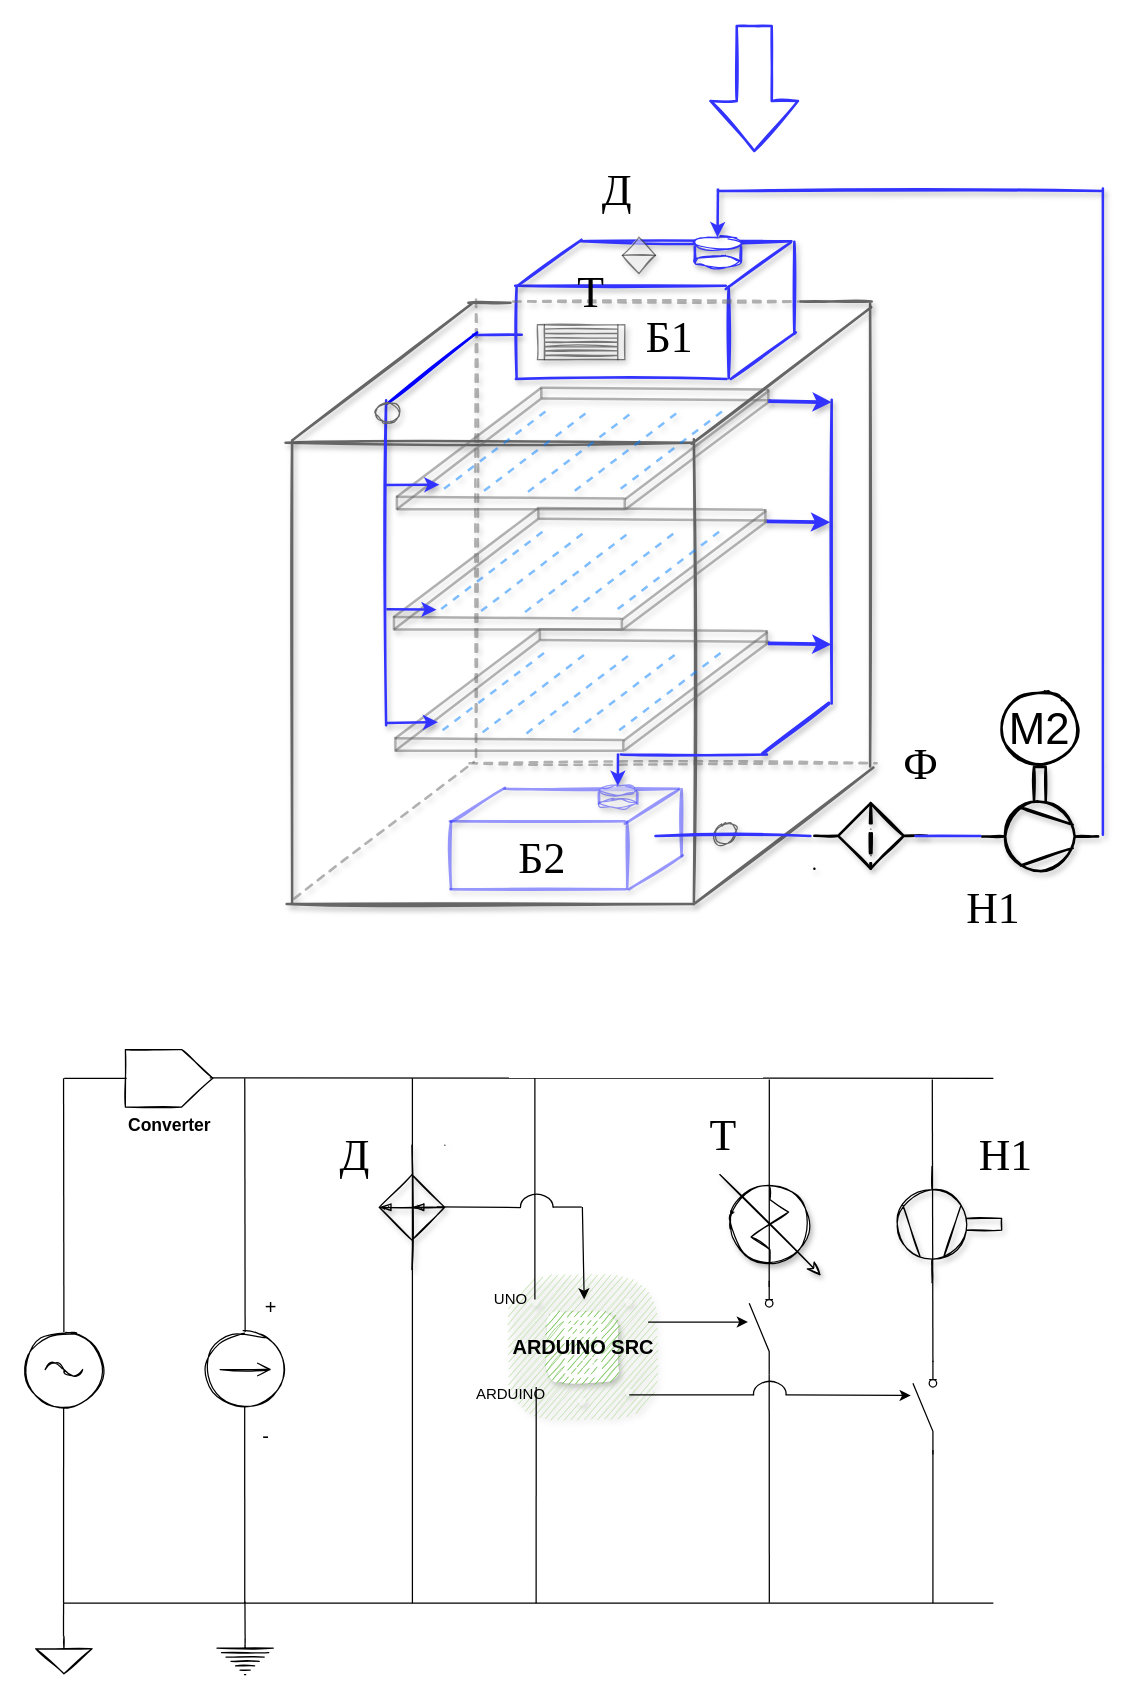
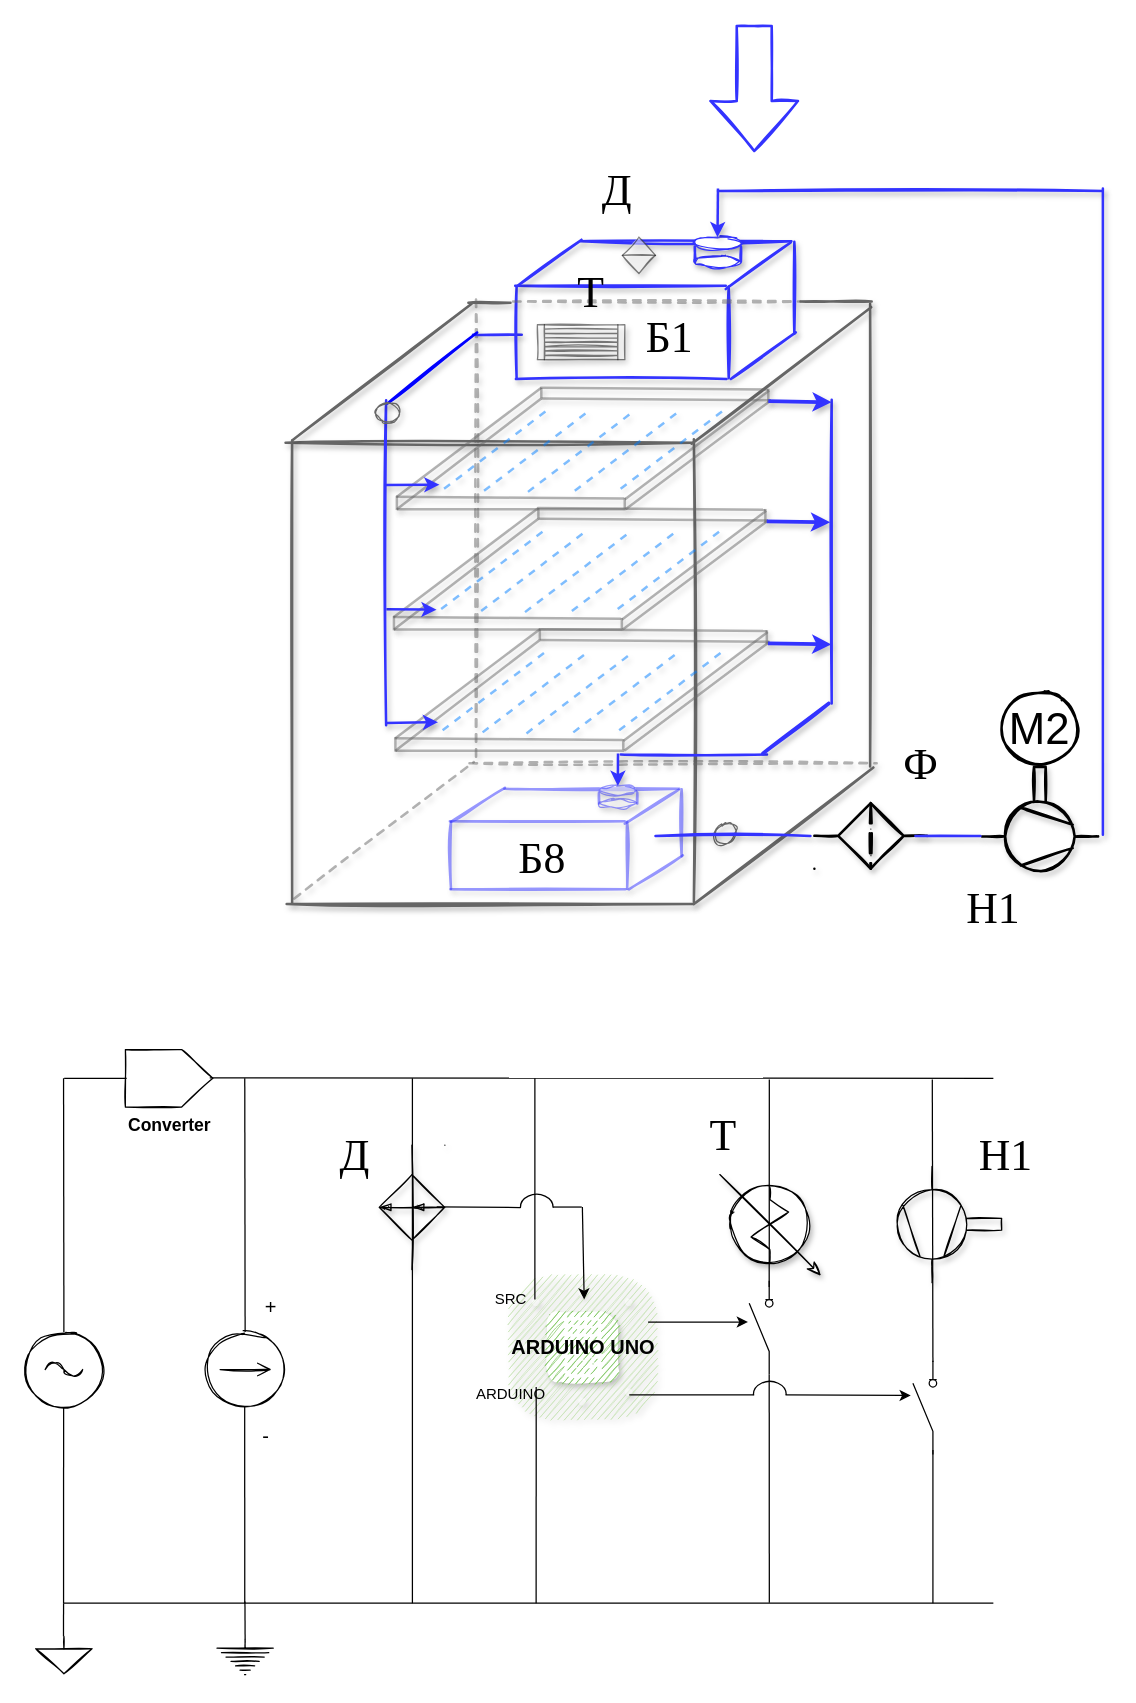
- <mxCell id="97" value="&lt;p&gt;&lt;font face=&quot;Verdana&quot;&gt;&lt;span style=&quot;font-size: 35px&quot;&gt;Б2&lt;/span&gt;&lt;/font&gt;&lt;/p&gt;" style="text;html=1;align=center;verticalAlign=middle;resizable=0;points=[];autosize=1;strokeColor=none;opacity=50;" parent="83" vertex="1"><mxGeometry x="46.011" y="31.228" width="57" height="53" as="geometry" /></mxCell>
+ <mxCell id="97" value="&lt;p&gt;&lt;font face=&quot;Verdana&quot;&gt;&lt;span style=&quot;font-size: 35px&quot;&gt;Б8&lt;/span&gt;&lt;/font&gt;&lt;/p&gt;" style="text;html=1;align=center;verticalAlign=middle;resizable=0;points=[];autosize=1;strokeColor=none;opacity=50;" parent="83" vertex="1"><mxGeometry x="46.011" y="31.228" width="57" height="53" as="geometry" /></mxCell>
- <mxCell id="159" value="&lt;p&gt;UNO&lt;/p&gt;" style="text;html=1;align=center;verticalAlign=middle;resizable=0;points=[];autosize=1;strokeColor=none;" parent="1" vertex="1"><mxGeometry x="387.5" y="1019" width="40" height="40" as="geometry" /></mxCell>
+ <mxCell id="159" value="&lt;p&gt;SRC&lt;/p&gt;" style="text;html=1;align=center;verticalAlign=middle;resizable=0;points=[];autosize=1;strokeColor=none;" parent="1" vertex="1"><mxGeometry x="387.5" y="1019" width="40" height="40" as="geometry" /></mxCell>
- <mxCell id="162" value="&lt;p&gt;&lt;b&gt;&lt;font style=&quot;font-size: 16px&quot;&gt;ARDUINO SRC&lt;/font&gt;&lt;/b&gt;&lt;/p&gt;" style="text;html=1;align=center;verticalAlign=middle;resizable=0;points=[];autosize=1;strokeColor=none;" parent="1" vertex="1"><mxGeometry x="400.5" y="1057" width="130" height="40" as="geometry" /></mxCell>
+ <mxCell id="162" value="&lt;p&gt;&lt;b&gt;&lt;font style=&quot;font-size: 16px&quot;&gt;ARDUINO UNO&lt;/font&gt;&lt;/b&gt;&lt;/p&gt;" style="text;html=1;align=center;verticalAlign=middle;resizable=0;points=[];autosize=1;strokeColor=none;" parent="1" vertex="1"><mxGeometry x="400.5" y="1057" width="130" height="40" as="geometry" /></mxCell>
